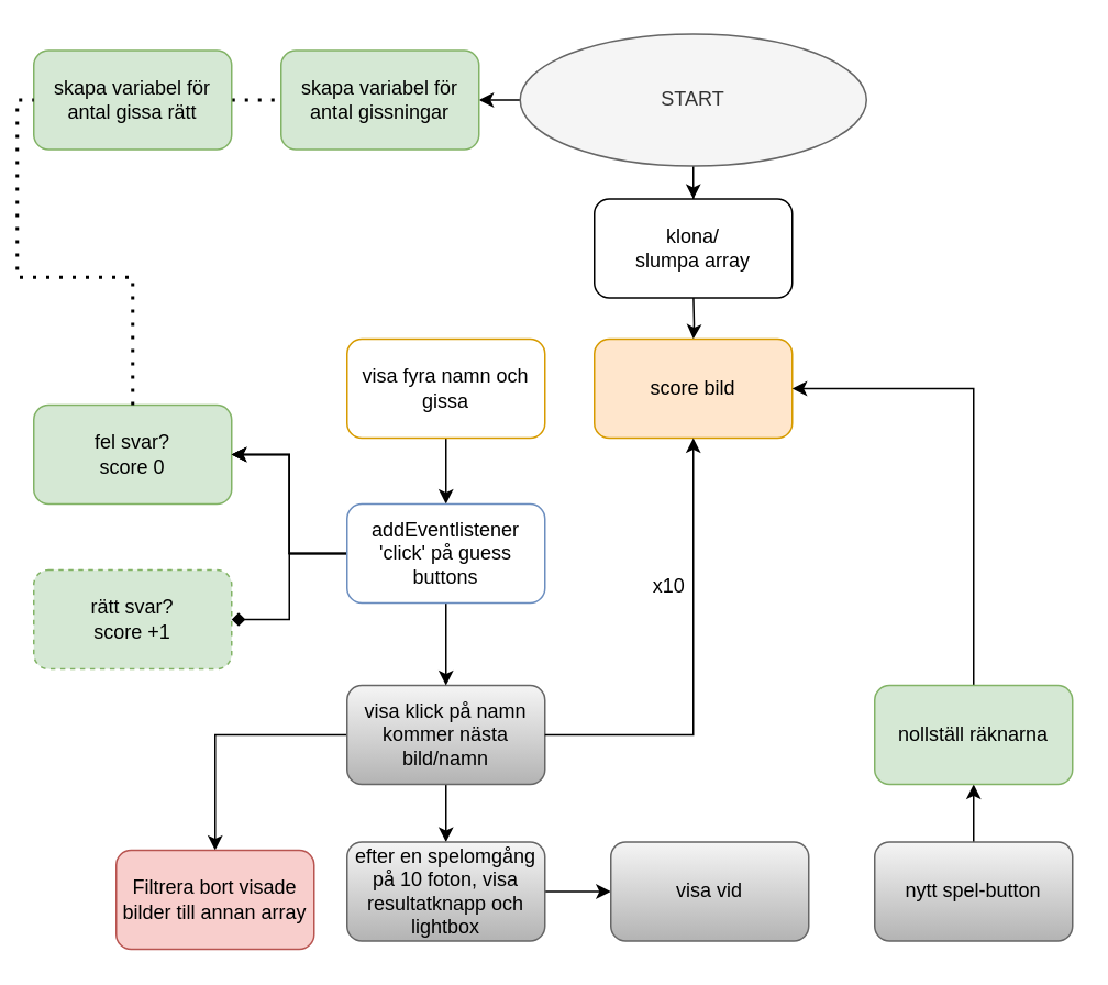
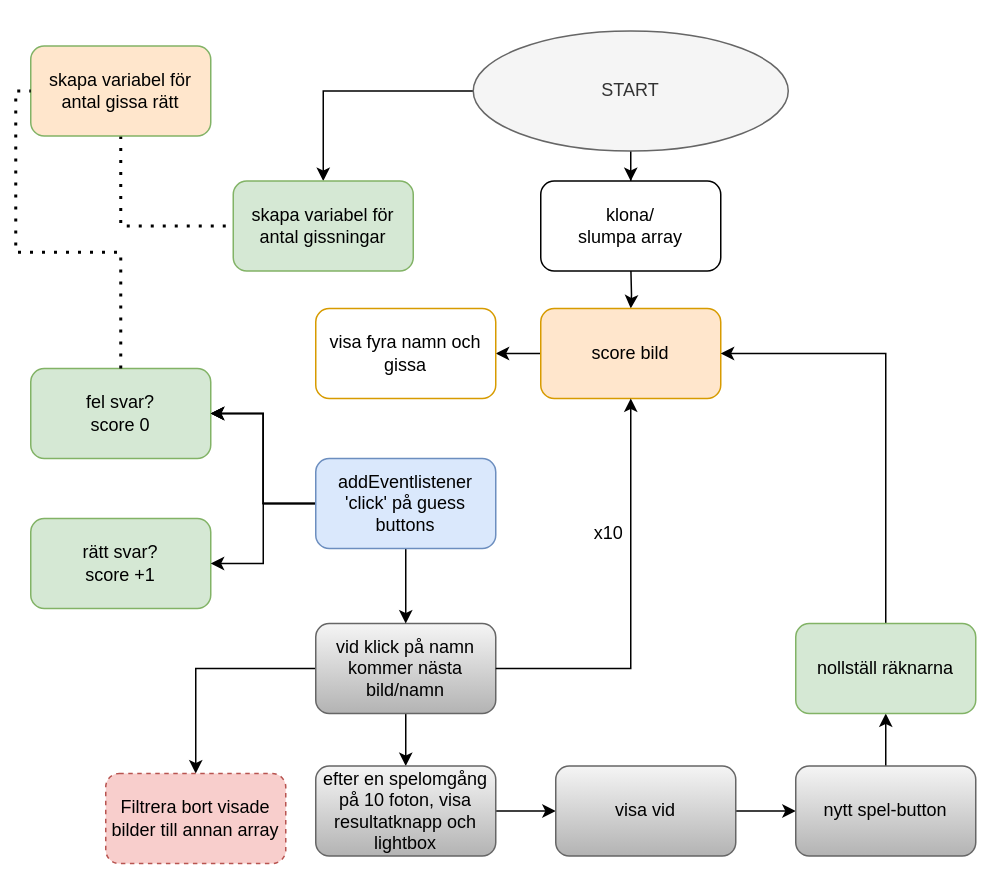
- <mxCell id="25" value="skapa variabel för antal gissa rätt" style="rounded=1;whiteSpace=wrap;html=1;fillColor=#d5e8d4;strokeColor=#82b366;" vertex="1" parent="1"><mxGeometry x="20" y="30" width="120" height="60" as="geometry" /></mxCell>
+ <mxCell id="25" value="skapa variabel för antal gissa rätt" style="rounded=1;whiteSpace=wrap;html=1;fillColor=#ffe6cc;strokeColor=#82b366;" vertex="1" parent="1"><mxGeometry x="20" y="30" width="120" height="60" as="geometry" /></mxCell>
- <mxCell id="23" value="skapa variabel för antal gissningar" style="rounded=1;whiteSpace=wrap;html=1;fillColor=#d5e8d4;strokeColor=#82b366;" vertex="1" parent="1"><mxGeometry x="170" y="30" width="120" height="60" as="geometry" /></mxCell>
+ <mxCell id="23" value="skapa variabel för antal gissningar" style="rounded=1;whiteSpace=wrap;html=1;fillColor=#d5e8d4;strokeColor=#82b366;" vertex="1" parent="1"><mxGeometry x="155" y="120" width="120" height="60" as="geometry" /></mxCell>
+ <mxCell id="4" value="" style="edgeStyle=orthogonalEdgeStyle;rounded=0;orthogonalLoop=1;jettySize=auto;html=1;" edge="1" parent="1" source="5" target="7"><mxGeometry relative="1" as="geometry" /></mxCell>
- <mxCell id="6" value="" style="edgeStyle=orthogonalEdgeStyle;rounded=0;orthogonalLoop=1;jettySize=auto;html=1;" edge="1" parent="1" source="7" target="18"><mxGeometry relative="1" as="geometry" /></mxCell>
- <mxCell id="18" value="addEventlistener 'click' på guess buttons" style="rounded=1;whiteSpace=wrap;html=1;fillColor=#ffffff;strokeColor=#6c8ebf;" vertex="1" parent="1"><mxGeometry x="210" y="305" width="120" height="60" as="geometry" /></mxCell>
+ <mxCell id="18" value="addEventlistener 'click' på guess buttons" style="rounded=1;whiteSpace=wrap;html=1;fillColor=#dae8fc;strokeColor=#6c8ebf;" vertex="1" parent="1"><mxGeometry x="210" y="305" width="120" height="60" as="geometry" /></mxCell>
- <mxCell id="11" value="rätt svar?&lt;br&gt;score +1" style="rounded=1;whiteSpace=wrap;html=1;fillColor=#d5e8d4;strokeColor=#82b366;dashed=1;" vertex="1" parent="1"><mxGeometry x="20" y="345" width="120" height="60" as="geometry" /></mxCell>
+ <mxCell id="11" value="rätt svar?&lt;br&gt;score +1" style="rounded=1;whiteSpace=wrap;html=1;fillColor=#d5e8d4;strokeColor=#82b366;" vertex="1" parent="1"><mxGeometry x="20" y="345" width="120" height="60" as="geometry" /></mxCell>
- <mxCell id="17" style="edgeStyle=orthogonalEdgeStyle;rounded=0;orthogonalLoop=1;jettySize=auto;html=1;endArrow=diamond;" edge="1" parent="1" source="18" target="11"><mxGeometry relative="1" as="geometry" /></mxCell>
+ <mxCell id="17" style="edgeStyle=orthogonalEdgeStyle;rounded=0;orthogonalLoop=1;jettySize=auto;html=1;" edge="1" parent="1" source="18" target="11"><mxGeometry relative="1" as="geometry" /></mxCell>
- <mxCell id="10" value="visa klick på namn kommer nästa bild/namn" style="rounded=1;whiteSpace=wrap;html=1;fillColor=#f5f5f5;strokeColor=#666666;gradientColor=#b3b3b3;" vertex="1" parent="1"><mxGeometry x="210" y="415" width="120" height="60" as="geometry" /></mxCell>
+ <mxCell id="10" value="vid klick på namn kommer nästa bild/namn" style="rounded=1;whiteSpace=wrap;html=1;fillColor=#f5f5f5;strokeColor=#666666;gradientColor=#b3b3b3;" vertex="1" parent="1"><mxGeometry x="210" y="415" width="120" height="60" as="geometry" /></mxCell>
+ <mxCell id="29" value="" style="edgeStyle=orthogonalEdgeStyle;rounded=0;orthogonalLoop=1;jettySize=auto;html=1;" edge="1" parent="1" source="30" target="32"><mxGeometry relative="1" as="geometry" /></mxCell>
- <mxCell id="19" value="Filtrera bort visade bilder till annan array" style="whiteSpace=wrap;html=1;rounded=1;strokeColor=#b85450;fillColor=#f8cecc;" vertex="1" parent="1"><mxGeometry x="70" y="515" width="120" height="60" as="geometry" /></mxCell>
+ <mxCell id="19" value="Filtrera bort visade bilder till annan array" style="whiteSpace=wrap;html=1;rounded=1;strokeColor=#b85450;fillColor=#f8cecc;dashed=1;" vertex="1" parent="1"><mxGeometry x="70" y="515" width="120" height="60" as="geometry" /></mxCell>
